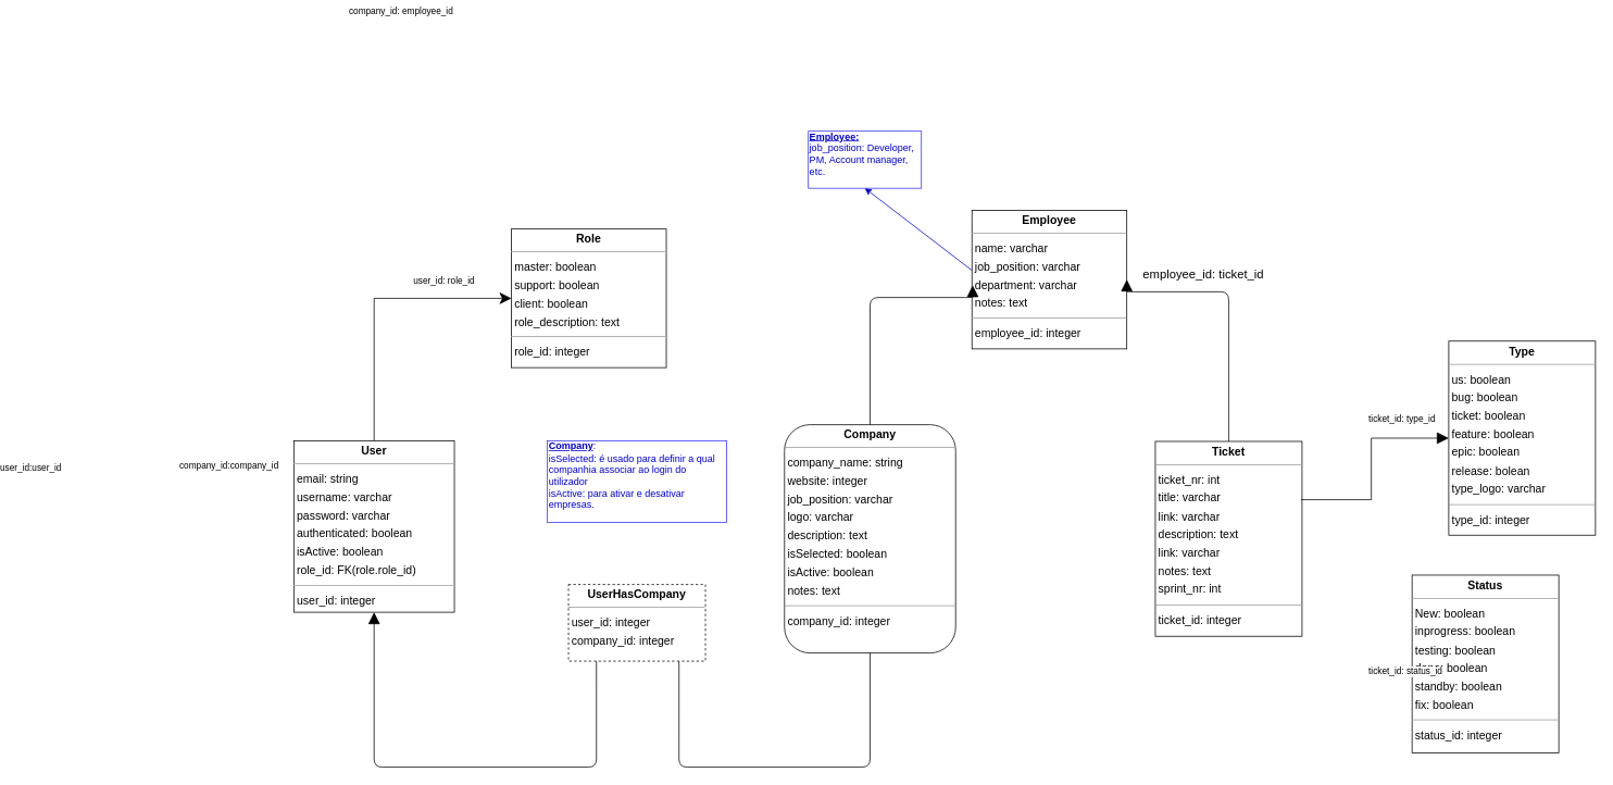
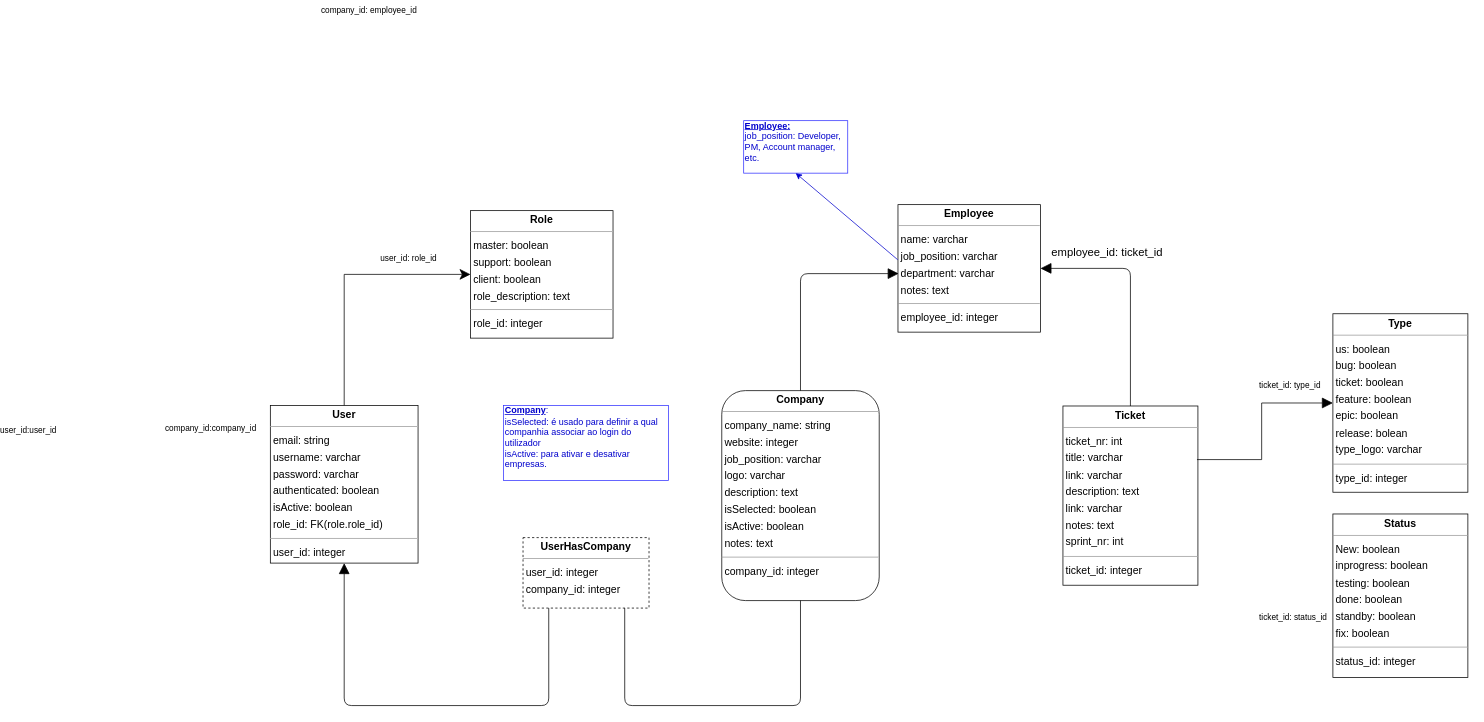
- <mxCell id="21" value="&lt;p style=&quot;margin:0px;margin-top:4px;text-align:center;&quot;&gt;&lt;b&gt;Employee&lt;/b&gt;&lt;/p&gt;&lt;hr size=&quot;1&quot;&gt;&lt;p style=&quot;margin:0 0 0 4px;line-height:1.6;&quot;&gt;name: varchar&lt;/p&gt;&lt;p style=&quot;margin:0 0 0 4px;line-height:1.6;&quot;&gt;job_position: varchar&lt;br&gt; department: varchar&lt;br&gt;notes: text&lt;/p&gt;&lt;hr size=&quot;1&quot;&gt;&lt;p style=&quot;margin:0 0 0 4px;line-height:1.6;&quot;&gt;employee_id: integer&lt;/p&gt;" style="verticalAlign=top;align=left;overflow=fill;fontSize=14;fontFamily=Helvetica;html=1;rounded=0;shadow=0;comic=0;labelBackgroundColor=none;strokeWidth=1;fillColor=#FFFFFF;fontColor=#000000;" parent="1" vertex="1"><mxGeometry x="852" y="117" width="190" height="170" as="geometry" /></mxCell>
+ <mxCell id="21" value="&lt;p style=&quot;margin:0px;margin-top:4px;text-align:center;&quot;&gt;&lt;b&gt;Employee&lt;/b&gt;&lt;/p&gt;&lt;hr size=&quot;1&quot;&gt;&lt;p style=&quot;margin:0 0 0 4px;line-height:1.6;&quot;&gt;name: varchar&lt;/p&gt;&lt;p style=&quot;margin:0 0 0 4px;line-height:1.6;&quot;&gt;job_position: varchar&lt;br&gt; department: varchar&lt;br&gt;notes: text&lt;/p&gt;&lt;hr size=&quot;1&quot;&gt;&lt;p style=&quot;margin:0 0 0 4px;line-height:1.6;&quot;&gt;employee_id: integer&lt;/p&gt;" style="verticalAlign=top;align=left;overflow=fill;fontSize=14;fontFamily=Helvetica;html=1;rounded=0;shadow=0;comic=0;labelBackgroundColor=none;strokeWidth=1;fillColor=#FFFFFF;fontColor=#000000;" parent="1" vertex="1"><mxGeometry x="857" y="132" width="190" height="170" as="geometry" /></mxCell>
- <mxCell id="18" value="&lt;p style=&quot;margin:0px;margin-top:4px;text-align:center;&quot;&gt;&lt;b&gt;Status&lt;/b&gt;&lt;/p&gt;&lt;hr size=&quot;1&quot;&gt;&lt;p style=&quot;margin: 0px 0px 0px 4px; line-height: 1.6;&quot;&gt;New: boolean&lt;/p&gt;&lt;p style=&quot;margin: 0px 0px 0px 4px; line-height: 1.6;&quot;&gt;inprogress: boolean&lt;br&gt;testing: boolean&lt;/p&gt;&lt;p style=&quot;margin: 0px 0px 0px 4px; line-height: 1.6;&quot;&gt;&lt;span style=&quot;background-color: initial;&quot;&gt;done: boolean&lt;/span&gt;&lt;br&gt;&lt;/p&gt;&lt;p style=&quot;margin: 0px 0px 0px 4px; line-height: 1.6;&quot;&gt;standby: boolean&lt;/p&gt;&lt;p style=&quot;margin: 0px 0px 0px 4px; line-height: 1.6;&quot;&gt;fix: boolean&lt;/p&gt;&lt;hr size=&quot;1&quot;&gt;&lt;p style=&quot;margin:0 0 0 4px;line-height:1.6;&quot;&gt;status_id: integer&lt;/p&gt;" style="verticalAlign=top;align=left;overflow=fill;fontSize=14;fontFamily=Helvetica;html=1;rounded=0;shadow=0;comic=0;labelBackgroundColor=none;strokeWidth=1;fillColor=#FFFFFF;fontColor=#000000;" parent="1" vertex="1"><mxGeometry x="1392" y="564.5" width="180" height="218" as="geometry" /></mxCell>
+ <mxCell id="18" value="&lt;p style=&quot;margin:0px;margin-top:4px;text-align:center;&quot;&gt;&lt;b&gt;Status&lt;/b&gt;&lt;/p&gt;&lt;hr size=&quot;1&quot;&gt;&lt;p style=&quot;margin: 0px 0px 0px 4px; line-height: 1.6;&quot;&gt;New: boolean&lt;/p&gt;&lt;p style=&quot;margin: 0px 0px 0px 4px; line-height: 1.6;&quot;&gt;inprogress: boolean&lt;br&gt;testing: boolean&lt;/p&gt;&lt;p style=&quot;margin: 0px 0px 0px 4px; line-height: 1.6;&quot;&gt;&lt;span style=&quot;background-color: initial;&quot;&gt;done: boolean&lt;/span&gt;&lt;br&gt;&lt;/p&gt;&lt;p style=&quot;margin: 0px 0px 0px 4px; line-height: 1.6;&quot;&gt;standby: boolean&lt;/p&gt;&lt;p style=&quot;margin: 0px 0px 0px 4px; line-height: 1.6;&quot;&gt;fix: boolean&lt;/p&gt;&lt;hr size=&quot;1&quot;&gt;&lt;p style=&quot;margin:0 0 0 4px;line-height:1.6;&quot;&gt;status_id: integer&lt;/p&gt;" style="verticalAlign=top;align=left;overflow=fill;fontSize=14;fontFamily=Helvetica;html=1;rounded=0;shadow=0;comic=0;labelBackgroundColor=none;strokeWidth=1;fillColor=#FFFFFF;fontColor=#000000;" parent="1" vertex="1"><mxGeometry x="1437" y="544.5" width="180" height="218" as="geometry" /></mxCell>
